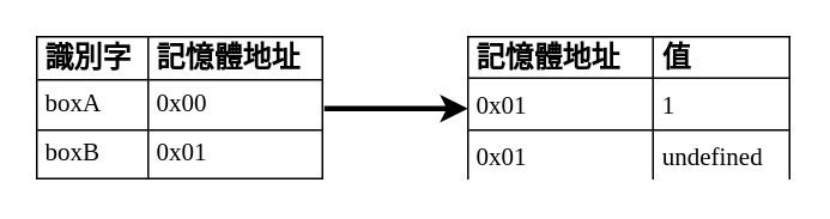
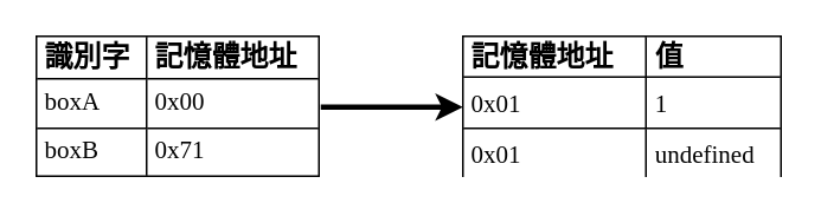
- <mxCell id="3" value="&lt;table cellpadding=&quot;4&quot; cellspacing=&quot;0&quot; style=&quot;width: 100% ; height: 100% ; border: 1px solid rgb(0 , 0 , 0) ; border-collapse: collapse ; font-size: 14px ; background-color: rgb(255 , 255 , 255)&quot; border=&quot;1&quot;&gt;&lt;tbody&gt;&lt;tr style=&quot;line-height: 90%&quot;&gt;&lt;th&gt;&lt;font style=&quot;font-size: 16px&quot; color=&quot;#000000&quot;&gt;識別字&lt;/font&gt;&lt;/th&gt;&lt;th&gt;&lt;font style=&quot;font-size: 16px&quot; color=&quot;#000000&quot;&gt;記憶體地址&lt;/font&gt;&lt;/th&gt;&lt;/tr&gt;&lt;tr&gt;&lt;td&gt;&lt;font style=&quot;font-size: 14px&quot; color=&quot;#000000&quot;&gt;boxA&lt;/font&gt;&lt;/td&gt;&lt;td&gt;&lt;font style=&quot;font-size: 14px&quot; color=&quot;#000000&quot;&gt;0x00&lt;/font&gt;&lt;/td&gt;&lt;/tr&gt;&lt;tr&gt;&lt;td&gt;&lt;font color=&quot;#000000&quot; style=&quot;font-size: 14px&quot;&gt;&lt;span&gt;boxB&lt;/span&gt;&lt;br&gt;&lt;/font&gt;&lt;/td&gt;&lt;td&gt;&lt;font color=&quot;#000000&quot; style=&quot;font-size: 14px&quot;&gt;0x01&lt;/font&gt;&lt;/td&gt;&lt;/tr&gt;&lt;/tbody&gt;&lt;/table&gt; " style="verticalAlign=top;align=left;overflow=fill;fontSize=15;fontFamily=正黑體;html=1;strokeWidth=3;strokeColor=none;fillColor=none;" parent="1" vertex="1"><mxGeometry x="20" y="20" width="160" height="80" as="geometry" /></mxCell>
+ <mxCell id="3" value="&lt;table cellpadding=&quot;4&quot; cellspacing=&quot;0&quot; style=&quot;width: 100% ; height: 100% ; border: 1px solid rgb(0 , 0 , 0) ; border-collapse: collapse ; font-size: 14px ; background-color: rgb(255 , 255 , 255)&quot; border=&quot;1&quot;&gt;&lt;tbody&gt;&lt;tr style=&quot;line-height: 90%&quot;&gt;&lt;th&gt;&lt;font style=&quot;font-size: 16px&quot; color=&quot;#000000&quot;&gt;識別字&lt;/font&gt;&lt;/th&gt;&lt;th&gt;&lt;font style=&quot;font-size: 16px&quot; color=&quot;#000000&quot;&gt;記憶體地址&lt;/font&gt;&lt;/th&gt;&lt;/tr&gt;&lt;tr&gt;&lt;td&gt;&lt;font style=&quot;font-size: 14px&quot; color=&quot;#000000&quot;&gt;boxA&lt;/font&gt;&lt;/td&gt;&lt;td&gt;&lt;font style=&quot;font-size: 14px&quot; color=&quot;#000000&quot;&gt;0x00&lt;/font&gt;&lt;/td&gt;&lt;/tr&gt;&lt;tr&gt;&lt;td&gt;&lt;font color=&quot;#000000&quot; style=&quot;font-size: 14px&quot;&gt;&lt;span&gt;boxB&lt;/span&gt;&lt;br&gt;&lt;/font&gt;&lt;/td&gt;&lt;td&gt;&lt;font color=&quot;#000000&quot; style=&quot;font-size: 14px&quot;&gt;0x71&lt;/font&gt;&lt;/td&gt;&lt;/tr&gt;&lt;/tbody&gt;&lt;/table&gt; " style="verticalAlign=top;align=left;overflow=fill;fontSize=15;fontFamily=正黑體;html=1;strokeWidth=3;strokeColor=none;fillColor=none;" parent="1" vertex="1"><mxGeometry x="20" y="20" width="160" height="80" as="geometry" /></mxCell>
